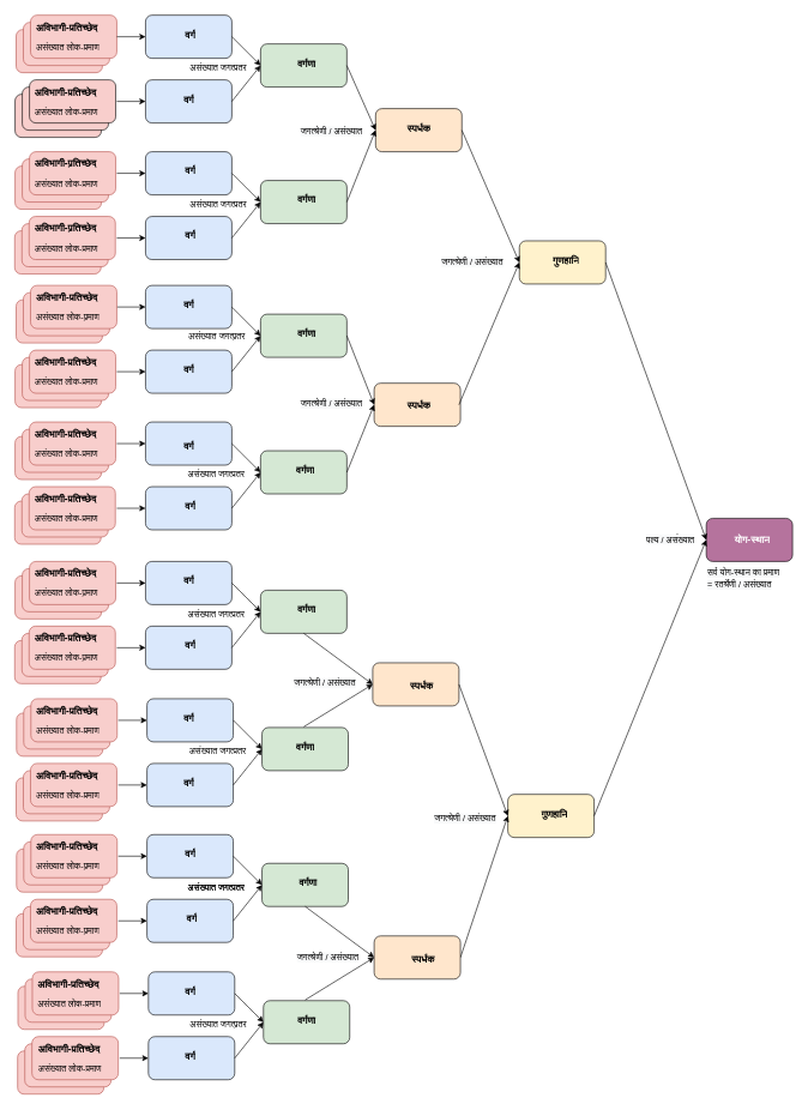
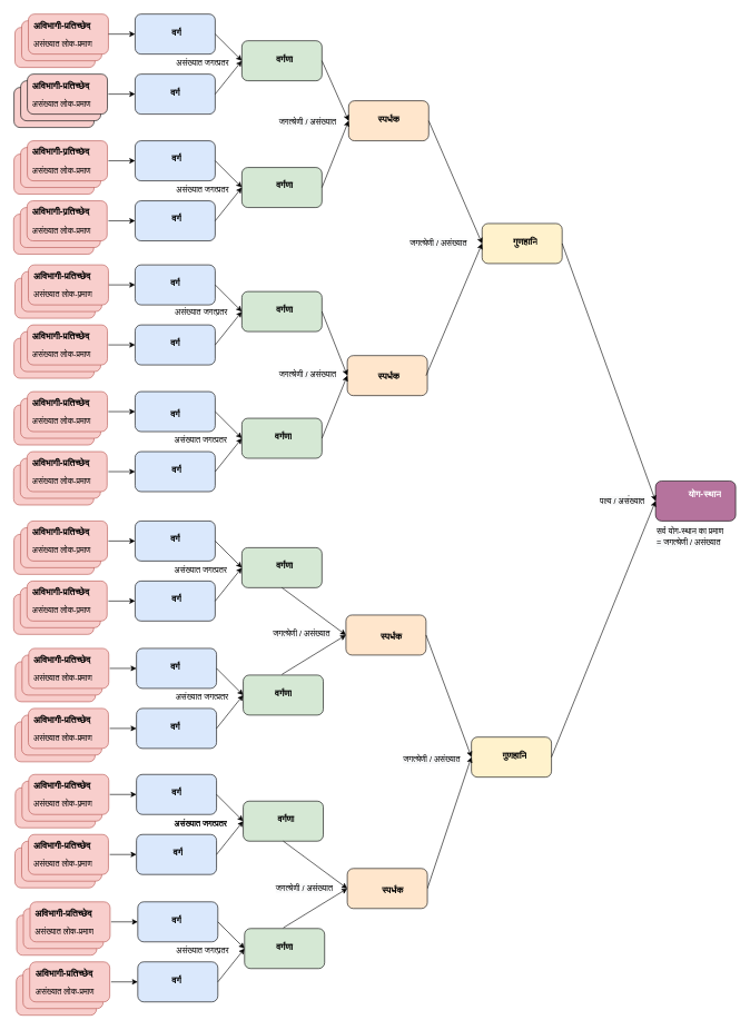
- <mxCell id="197" value="&lt;h1 style=&quot;font-size: 14px&quot;&gt;योग-स्थान&lt;/h1&gt;&lt;div&gt;&lt;br&gt;&lt;/div&gt;" style="text;html=1;strokeColor=none;fillColor=none;spacing=5;spacingTop=-20;whiteSpace=wrap;overflow=hidden;rounded=0;align=center;fontColor=#FFFFFF;" vertex="1" parent="1"><mxGeometry x="1010" y="743" width="72" height="20" as="geometry" /></mxCell>
+ <mxCell id="197" value="&lt;h1 style=&quot;font-size: 14px&quot;&gt;योग-स्थान&lt;/h1&gt;&lt;div&gt;&lt;br&gt;&lt;/div&gt;" style="text;html=1;strokeColor=none;fillColor=none;spacing=5;spacingTop=-20;whiteSpace=wrap;overflow=hidden;rounded=0;align=center;fontColor=#FFFFFF;" vertex="1" parent="1"><mxGeometry x="1020" y="733" width="72" height="20" as="geometry" /></mxCell>
- <mxCell id="208" value="&lt;span style=&quot;color: rgb(0 , 0 , 0) ; font-family: &amp;#34;helvetica&amp;#34; ; font-size: 12px ; font-style: normal ; font-weight: 400 ; letter-spacing: normal ; text-align: center ; text-indent: 0px ; text-transform: none ; word-spacing: 0px ; background-color: rgb(248 , 249 , 250) ; display: inline ; float: none&quot;&gt;सर्व योग-स्थान का प्रमाण &lt;br&gt;= रतर्श्रेणी / असंख्यात&lt;/span&gt;" style="text;whiteSpace=wrap;html=1;fontSize=14;fontColor=#000000;" vertex="1" parent="1"><mxGeometry x="982" y="780" width="120" height="30" as="geometry" /></mxCell>
+ <mxCell id="208" value="&lt;span style=&quot;color: rgb(0 , 0 , 0) ; font-family: &amp;#34;helvetica&amp;#34; ; font-size: 12px ; font-style: normal ; font-weight: 400 ; letter-spacing: normal ; text-align: center ; text-indent: 0px ; text-transform: none ; word-spacing: 0px ; background-color: rgb(248 , 249 , 250) ; display: inline ; float: none&quot;&gt;सर्व योग-स्थान का प्रमाण &lt;br&gt;= जगत्श्रेणी / असंख्यात&lt;/span&gt;" style="text;whiteSpace=wrap;html=1;fontSize=14;fontColor=#000000;" vertex="1" parent="1"><mxGeometry x="982" y="780" width="120" height="30" as="geometry" /></mxCell>
